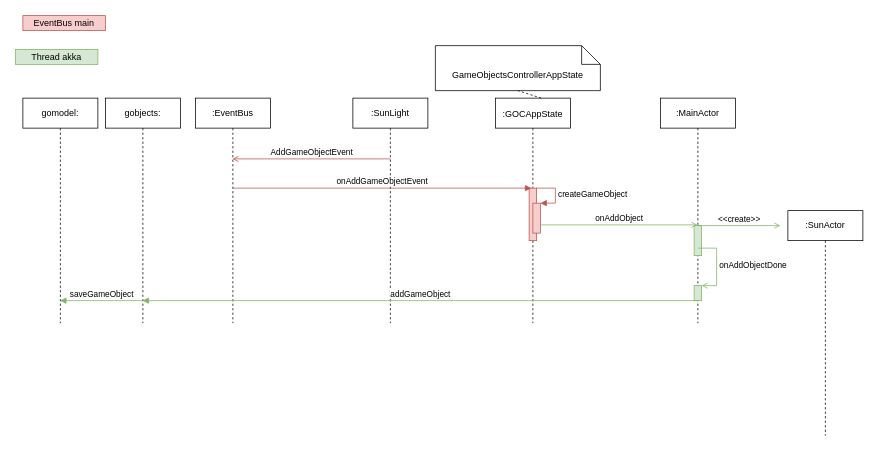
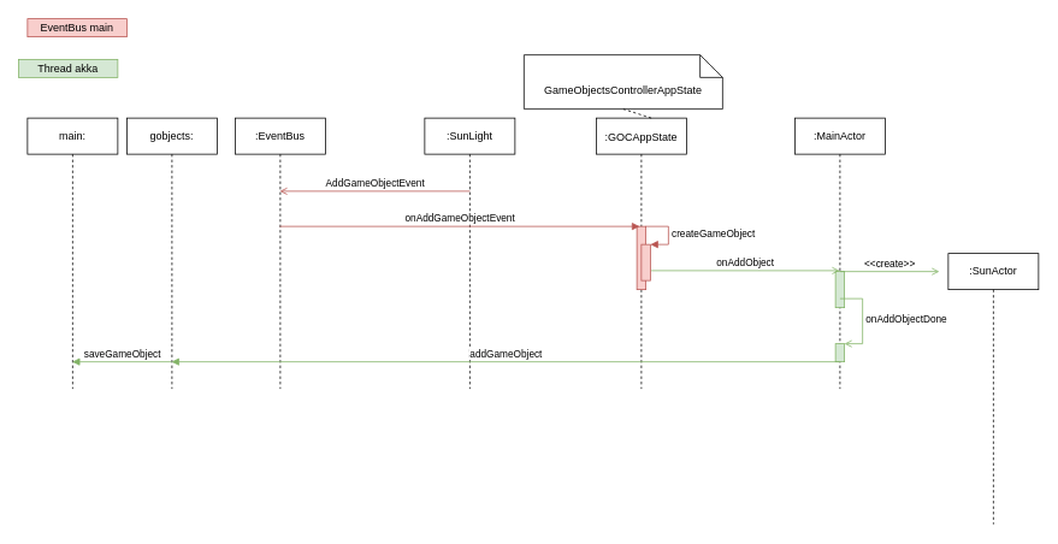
- <mxCell id="23" value="gomodel:" style="shape=umlLifeline;perimeter=lifelinePerimeter;whiteSpace=wrap;html=1;container=1;collapsible=0;recursiveResize=0;outlineConnect=0;" vertex="1" parent="1"><mxGeometry x="30" y="130" width="100" height="300" as="geometry" /></mxCell>
+ <mxCell id="23" value="main:" style="shape=umlLifeline;perimeter=lifelinePerimeter;whiteSpace=wrap;html=1;container=1;collapsible=0;recursiveResize=0;outlineConnect=0;" vertex="1" parent="1"><mxGeometry x="30" y="130" width="100" height="300" as="geometry" /></mxCell>
